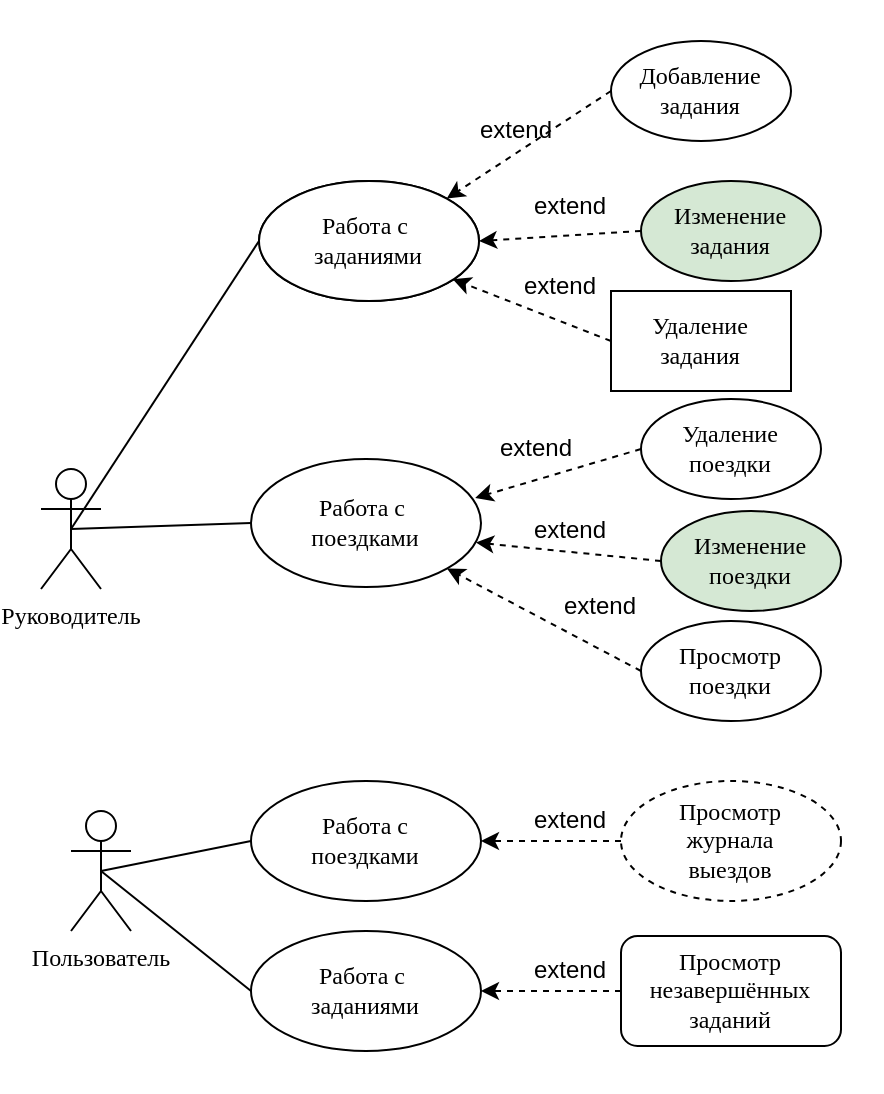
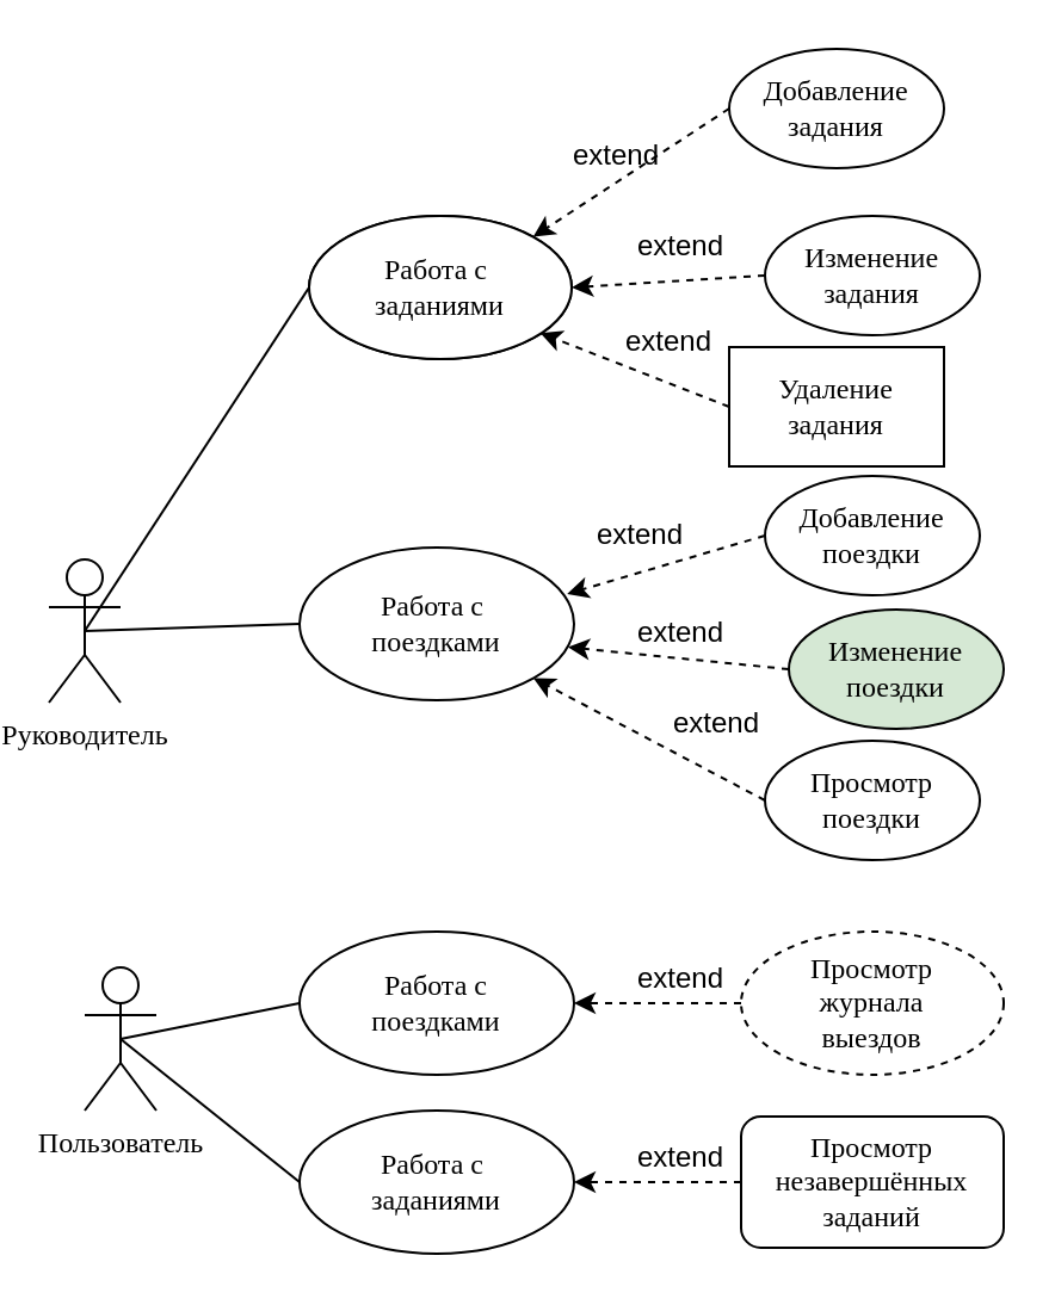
- <mxCell id="15" value="&lt;font style=&quot;font-size: 12px&quot;&gt;Изменение задания&lt;br&gt;&lt;/font&gt;" style="ellipse;whiteSpace=wrap;html=1;fontFamily=Tahoma;fillColor=#d5e8d4;" parent="1" vertex="1"><mxGeometry x="320" y="90" width="90" height="50" as="geometry" /></mxCell>
+ <mxCell id="15" value="&lt;font style=&quot;font-size: 12px&quot;&gt;Изменение задания&lt;br&gt;&lt;/font&gt;" style="ellipse;whiteSpace=wrap;html=1;fontFamily=Tahoma;" parent="1" vertex="1"><mxGeometry x="320" y="90" width="90" height="50" as="geometry" /></mxCell>
- <mxCell id="19" value="&lt;font style=&quot;font-size: 12px&quot;&gt;Удаление&lt;br&gt;поездки&lt;br&gt;&lt;/font&gt;" style="ellipse;whiteSpace=wrap;html=1;fontFamily=Tahoma;" parent="1" vertex="1"><mxGeometry x="320" y="199" width="90" height="50" as="geometry" /></mxCell>
+ <mxCell id="19" value="&lt;font style=&quot;font-size: 12px&quot;&gt;Добавление&lt;br&gt;поездки&lt;br&gt;&lt;/font&gt;" style="ellipse;whiteSpace=wrap;html=1;fontFamily=Tahoma;" parent="1" vertex="1"><mxGeometry x="320" y="199" width="90" height="50" as="geometry" /></mxCell>
